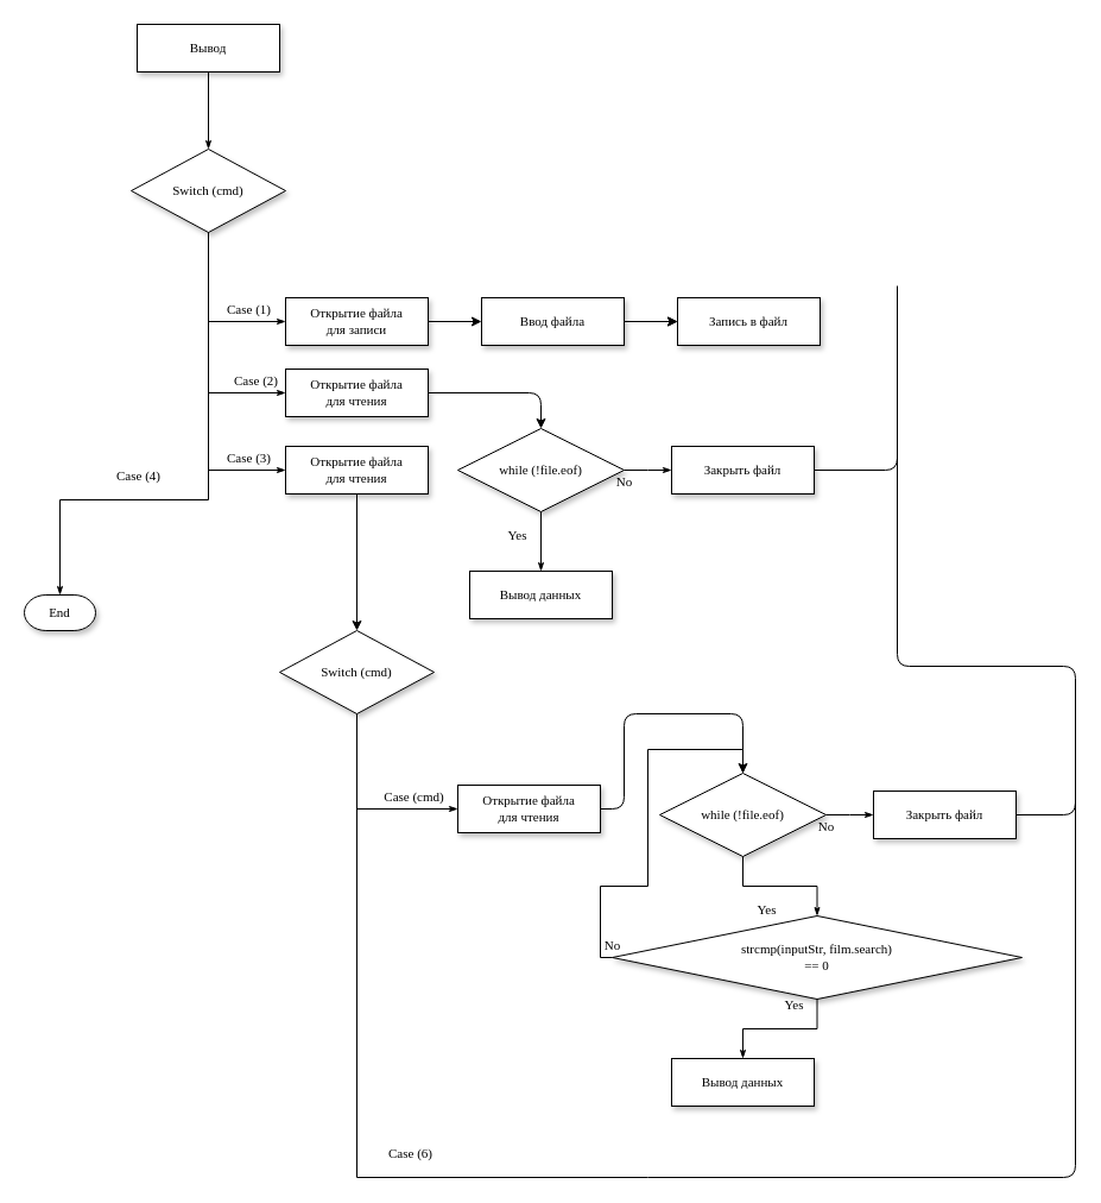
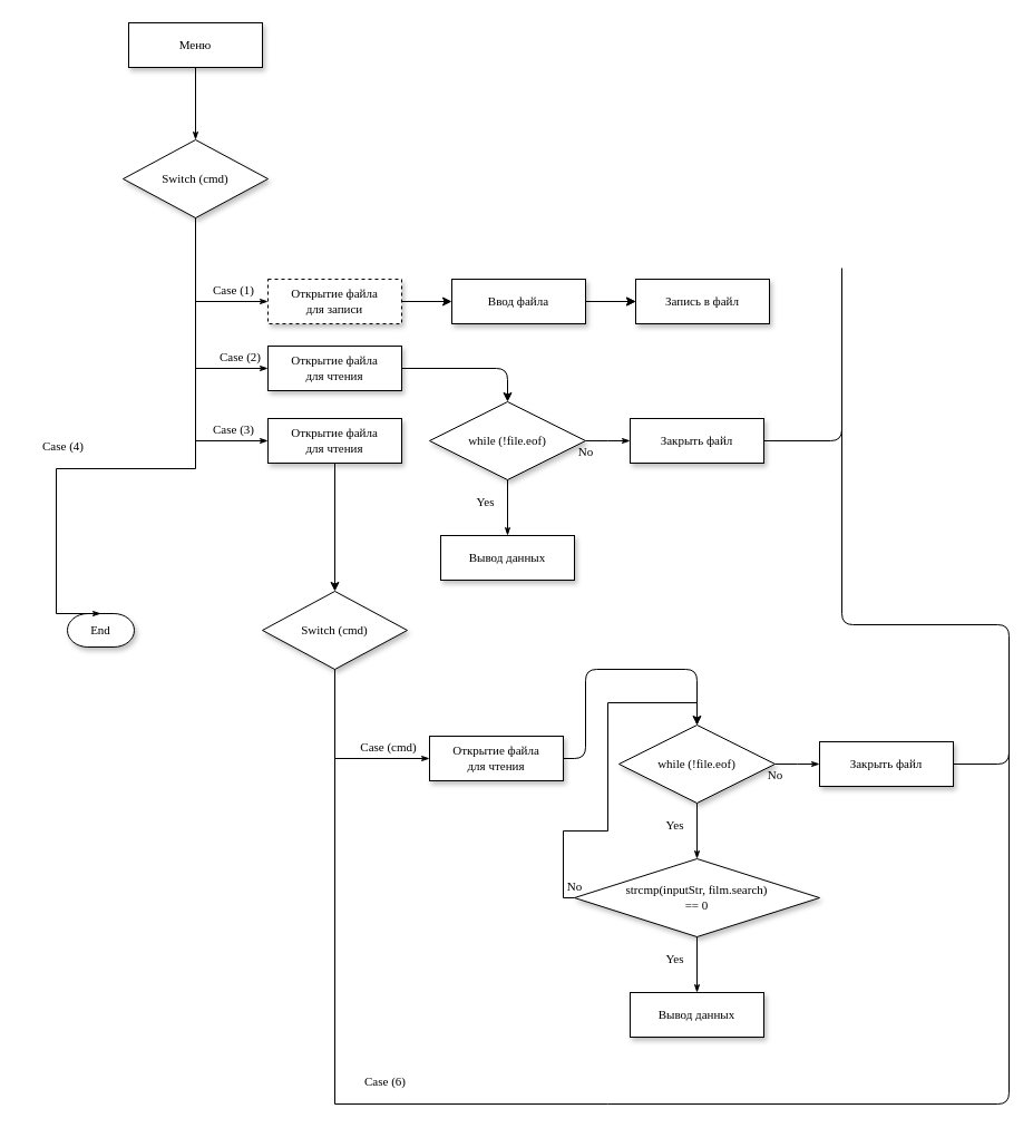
- <mxCell id="3" value="Вывод" style="whiteSpace=wrap;html=1;rounded=0;shadow=1;labelBackgroundColor=none;strokeWidth=1;fontFamily=Verdana;fontSize=11;align=center;" parent="1" vertex="1"><mxGeometry x="115" y="20" width="120" height="40" as="geometry" /></mxCell>
+ <mxCell id="3" value="Меню" style="whiteSpace=wrap;html=1;rounded=0;shadow=1;labelBackgroundColor=none;strokeWidth=1;fontFamily=Verdana;fontSize=11;align=center;" parent="1" vertex="1"><mxGeometry x="115" y="20" width="120" height="40" as="geometry" /></mxCell>
- <mxCell id="10" value="Открытие файла&lt;br&gt;для записи" style="whiteSpace=wrap;html=1;rounded=0;shadow=1;labelBackgroundColor=none;strokeWidth=1;fontFamily=Verdana;fontSize=11;align=center;" parent="1" vertex="1"><mxGeometry x="240" y="250" width="120" height="40" as="geometry" /></mxCell>
+ <mxCell id="10" value="Открытие файла&lt;br&gt;для записи" style="whiteSpace=wrap;html=1;rounded=0;shadow=1;labelBackgroundColor=none;strokeWidth=1;fontFamily=Verdana;fontSize=11;align=center;dashed=1;" parent="1" vertex="1"><mxGeometry x="240" y="250" width="120" height="40" as="geometry" /></mxCell>
- <mxCell id="6" value="End" style="strokeWidth=1;html=1;shape=mxgraph.flowchart.terminator;whiteSpace=wrap;rounded=0;shadow=1;labelBackgroundColor=none;fontFamily=Verdana;fontSize=11;align=center;" parent="1" vertex="1"><mxGeometry x="20" y="500" width="60" height="30" as="geometry" /></mxCell>
+ <mxCell id="6" value="End" style="strokeWidth=1;html=1;shape=mxgraph.flowchart.terminator;whiteSpace=wrap;rounded=0;shadow=1;labelBackgroundColor=none;fontFamily=Verdana;fontSize=11;align=center;" parent="1" vertex="1"><mxGeometry x="60" y="550" width="60" height="30" as="geometry" /></mxCell>
- <mxCell id="36" value="strcmp(inputStr, film.search)&lt;br&gt;== 0" style="rhombus;whiteSpace=wrap;html=1;rounded=0;shadow=1;labelBackgroundColor=none;strokeWidth=1;fontFamily=Verdana;fontSize=11;align=center;" parent="1" vertex="1"><mxGeometry x="515" y="770" width="345" height="70" as="geometry" /></mxCell>
+ <mxCell id="36" value="strcmp(inputStr, film.search)&lt;br&gt;== 0" style="rhombus;whiteSpace=wrap;html=1;rounded=0;shadow=1;labelBackgroundColor=none;strokeWidth=1;fontFamily=Verdana;fontSize=11;align=center;" parent="1" vertex="1"><mxGeometry x="515" y="770" width="220" height="70" as="geometry" /></mxCell>
